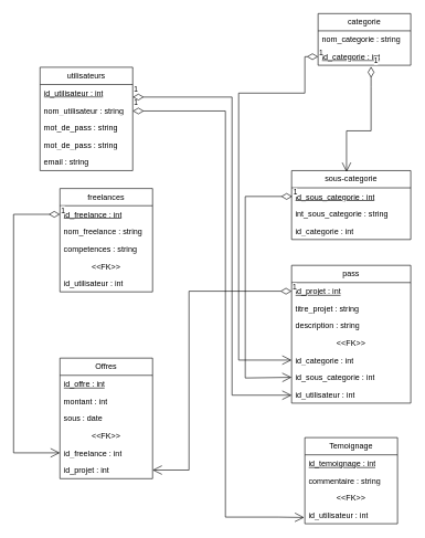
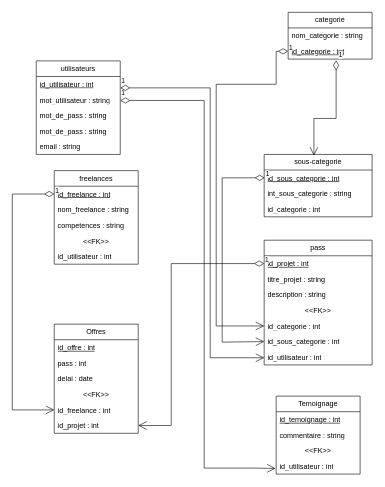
- <mxCell id="4" value="nom_utilisateur : string" style="text;strokeColor=none;fillColor=none;align=left;verticalAlign=top;spacingLeft=4;spacingRight=4;overflow=hidden;rotatable=0;points=[[0,0.5],[1,0.5]];portConstraint=eastwest;whiteSpace=wrap;html=1;" parent="2" vertex="1"><mxGeometry y="52" width="140" height="26" as="geometry" /></mxCell>
+ <mxCell id="4" value="mot_utilisateur : string" style="text;strokeColor=none;fillColor=none;align=left;verticalAlign=top;spacingLeft=4;spacingRight=4;overflow=hidden;rotatable=0;points=[[0,0.5],[1,0.5]];portConstraint=eastwest;whiteSpace=wrap;html=1;" parent="2" vertex="1"><mxGeometry y="52" width="140" height="26" as="geometry" /></mxCell>
- <mxCell id="31" value="montant : int" style="text;strokeColor=none;fillColor=none;align=left;verticalAlign=top;spacingLeft=4;spacingRight=4;overflow=hidden;rotatable=0;points=[[0,0.5],[1,0.5]];portConstraint=eastwest;whiteSpace=wrap;html=1;" parent="29" vertex="1"><mxGeometry y="52" width="140" height="26" as="geometry" /></mxCell>
+ <mxCell id="31" value="pass : int" style="text;strokeColor=none;fillColor=none;align=left;verticalAlign=top;spacingLeft=4;spacingRight=4;overflow=hidden;rotatable=0;points=[[0,0.5],[1,0.5]];portConstraint=eastwest;whiteSpace=wrap;html=1;" parent="29" vertex="1"><mxGeometry y="52" width="140" height="26" as="geometry" /></mxCell>
- <mxCell id="32" value="sous : date" style="text;strokeColor=none;fillColor=none;align=left;verticalAlign=top;spacingLeft=4;spacingRight=4;overflow=hidden;rotatable=0;points=[[0,0.5],[1,0.5]];portConstraint=eastwest;whiteSpace=wrap;html=1;" parent="29" vertex="1"><mxGeometry y="78" width="140" height="26" as="geometry" /></mxCell>
+ <mxCell id="32" value="delai : date" style="text;strokeColor=none;fillColor=none;align=left;verticalAlign=top;spacingLeft=4;spacingRight=4;overflow=hidden;rotatable=0;points=[[0,0.5],[1,0.5]];portConstraint=eastwest;whiteSpace=wrap;html=1;" parent="29" vertex="1"><mxGeometry y="78" width="140" height="26" as="geometry" /></mxCell>
